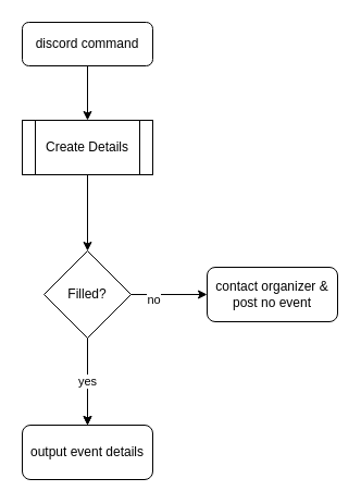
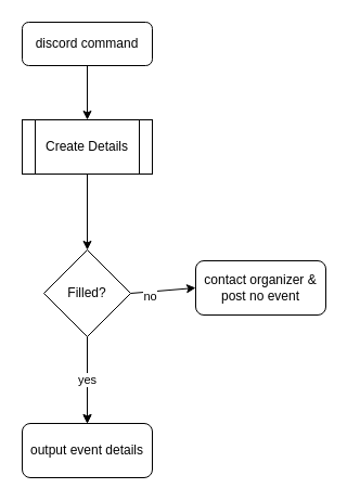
- <mxCell id="13" value="contact organizer &amp;amp; post no event" style="rounded=1;whiteSpace=wrap;html=1;fontSize=12;glass=0;strokeWidth=1;shadow=0;" vertex="1" parent="1"><mxGeometry x="190" y="245" width="120" height="50" as="geometry" /></mxCell>
+ <mxCell id="13" value="contact organizer &amp;amp; post no event" style="rounded=1;whiteSpace=wrap;html=1;fontSize=12;glass=0;strokeWidth=1;shadow=0;" vertex="1" parent="1"><mxGeometry x="180" y="240" width="120" height="50" as="geometry" /></mxCell>
